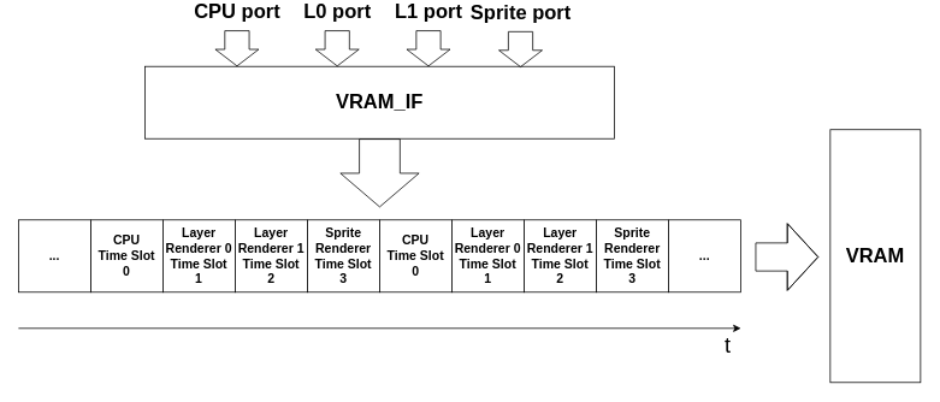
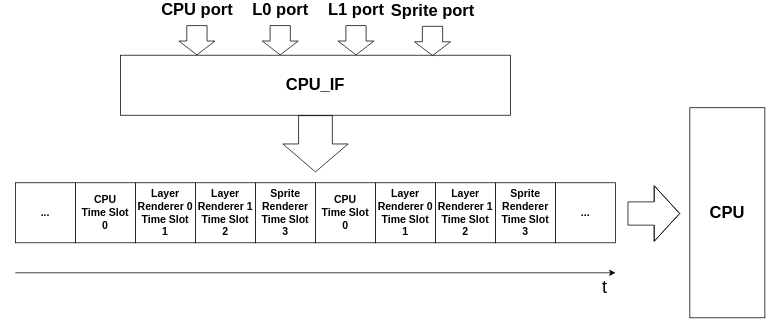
- <mxCell id="15" value="&lt;b&gt;VRAM_IF&lt;/b&gt;" style="rounded=0;whiteSpace=wrap;html=1;fontSize=22;" parent="1" vertex="1"><mxGeometry x="160" y="60" width="520" height="80" as="geometry" /></mxCell>
+ <mxCell id="15" value="&lt;b&gt;CPU_IF&lt;/b&gt;" style="rounded=0;whiteSpace=wrap;html=1;fontSize=22;" parent="1" vertex="1"><mxGeometry x="160" y="60" width="520" height="80" as="geometry" /></mxCell>
- <mxCell id="13" value="&lt;b&gt;&lt;font style=&quot;font-size: 22px;&quot;&gt;VRAM&lt;/font&gt;&lt;/b&gt;" style="rounded=0;whiteSpace=wrap;html=1;fontSize=14;" parent="1" vertex="1"><mxGeometry x="919" y="130" width="100" height="280" as="geometry" /></mxCell>
+ <mxCell id="13" value="&lt;b&gt;&lt;font style=&quot;font-size: 22px;&quot;&gt;CPU&lt;/font&gt;&lt;/b&gt;" style="rounded=0;whiteSpace=wrap;html=1;fontSize=14;" parent="1" vertex="1"><mxGeometry x="919" y="130" width="100" height="280" as="geometry" /></mxCell>
